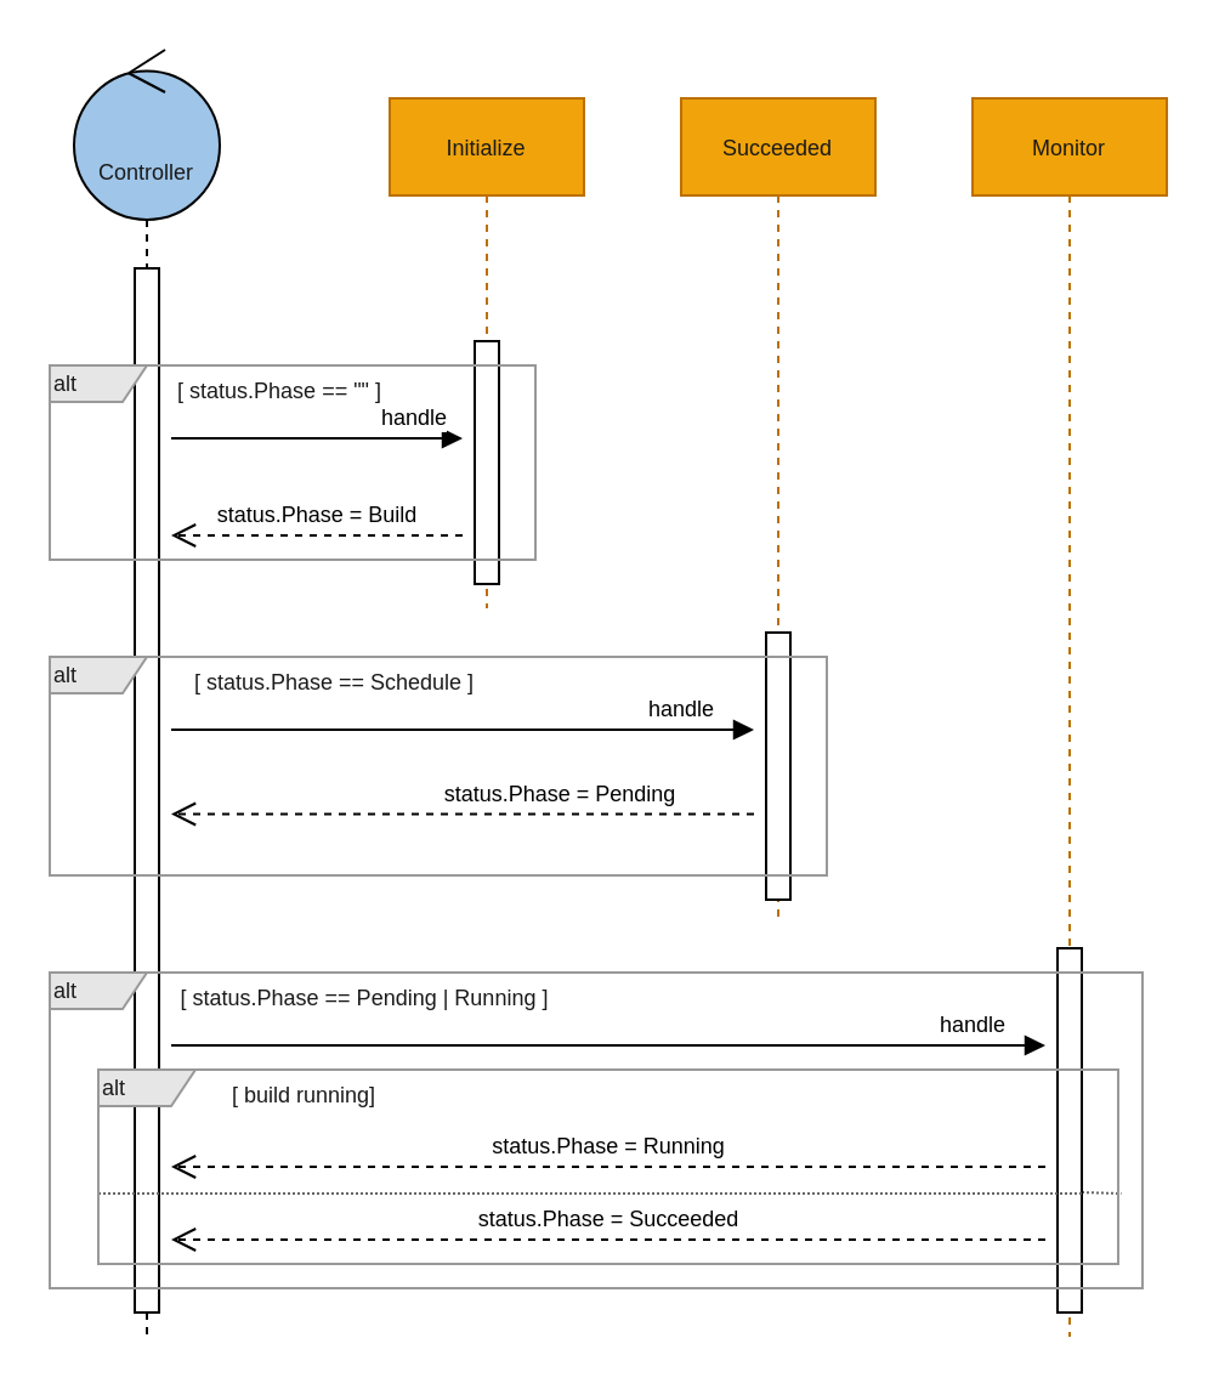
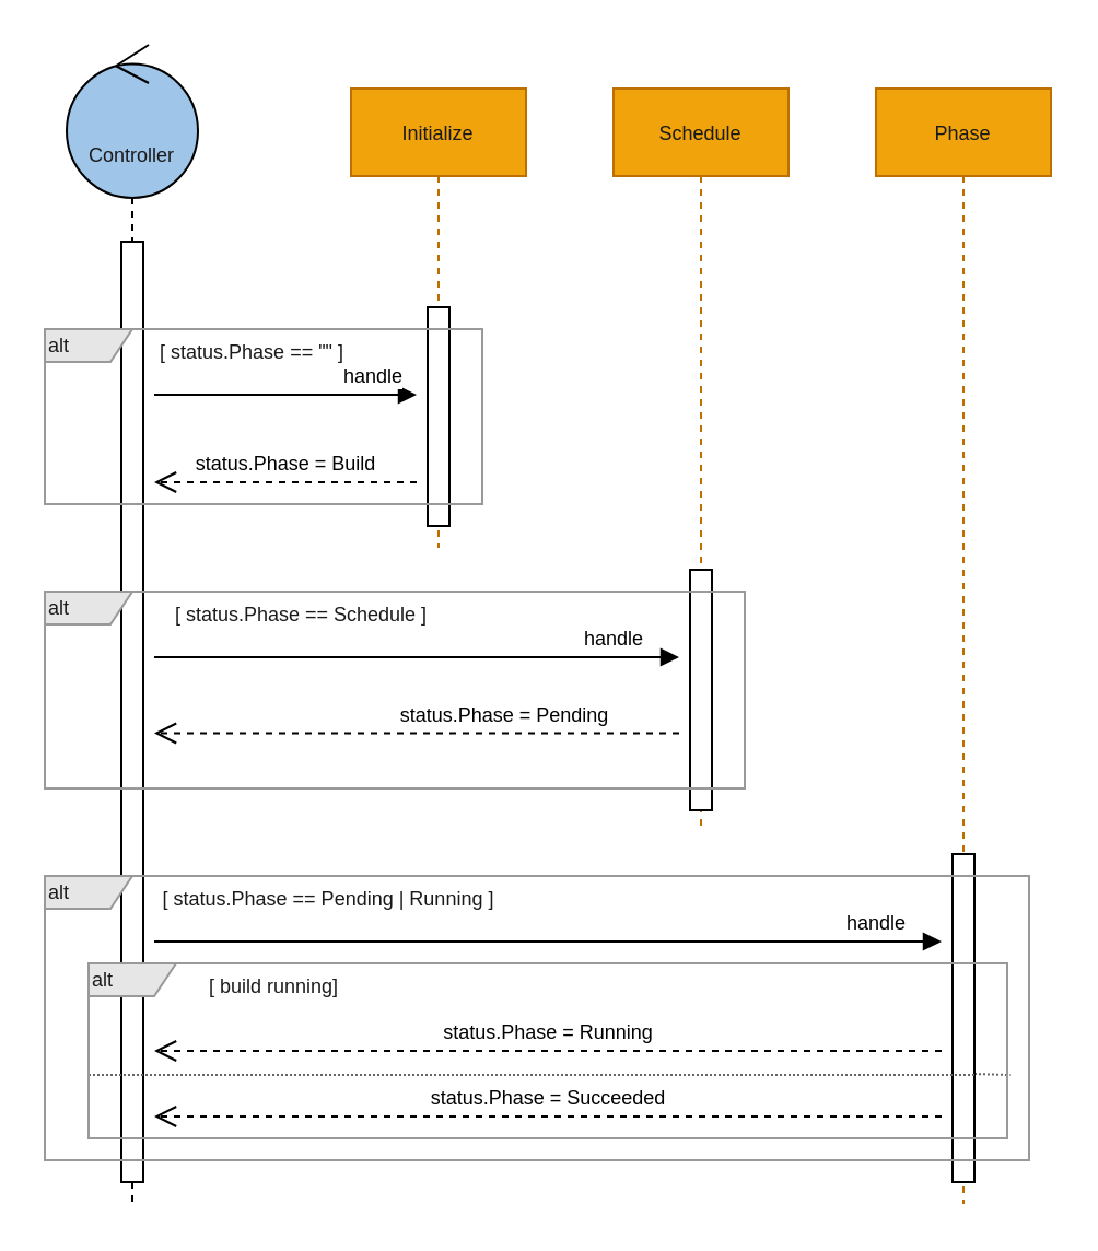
- <mxCell id="6" value="&lt;font style=&quot;font-size: 9px&quot;&gt;Succeeded&lt;/font&gt;" style="shape=umlLifeline;perimeter=lifelinePerimeter;whiteSpace=wrap;html=1;container=1;collapsible=0;recursiveResize=0;outlineConnect=0;fillColor=#f0a30a;strokeColor=#BD7000;fontColor=#1A1A1A;" parent="1" vertex="1"><mxGeometry x="280" y="40" width="80" height="340" as="geometry" /></mxCell>
+ <mxCell id="6" value="&lt;font style=&quot;font-size: 9px&quot;&gt;Schedule&lt;/font&gt;" style="shape=umlLifeline;perimeter=lifelinePerimeter;whiteSpace=wrap;html=1;container=1;collapsible=0;recursiveResize=0;outlineConnect=0;fillColor=#f0a30a;strokeColor=#BD7000;fontColor=#1A1A1A;" parent="1" vertex="1"><mxGeometry x="280" y="40" width="80" height="340" as="geometry" /></mxCell>
- <mxCell id="8" value="&lt;font style=&quot;font-size: 9px&quot;&gt;Monitor&lt;/font&gt;" style="shape=umlLifeline;perimeter=lifelinePerimeter;whiteSpace=wrap;html=1;container=1;collapsible=0;recursiveResize=0;outlineConnect=0;fillColor=#f0a30a;strokeColor=#BD7000;fontColor=#1A1A1A;" parent="1" vertex="1"><mxGeometry x="400" y="40" width="80" height="510" as="geometry" /></mxCell>
+ <mxCell id="8" value="&lt;font style=&quot;font-size: 9px&quot;&gt;Phase&lt;/font&gt;" style="shape=umlLifeline;perimeter=lifelinePerimeter;whiteSpace=wrap;html=1;container=1;collapsible=0;recursiveResize=0;outlineConnect=0;fillColor=#f0a30a;strokeColor=#BD7000;fontColor=#1A1A1A;" parent="1" vertex="1"><mxGeometry x="400" y="40" width="80" height="510" as="geometry" /></mxCell>
